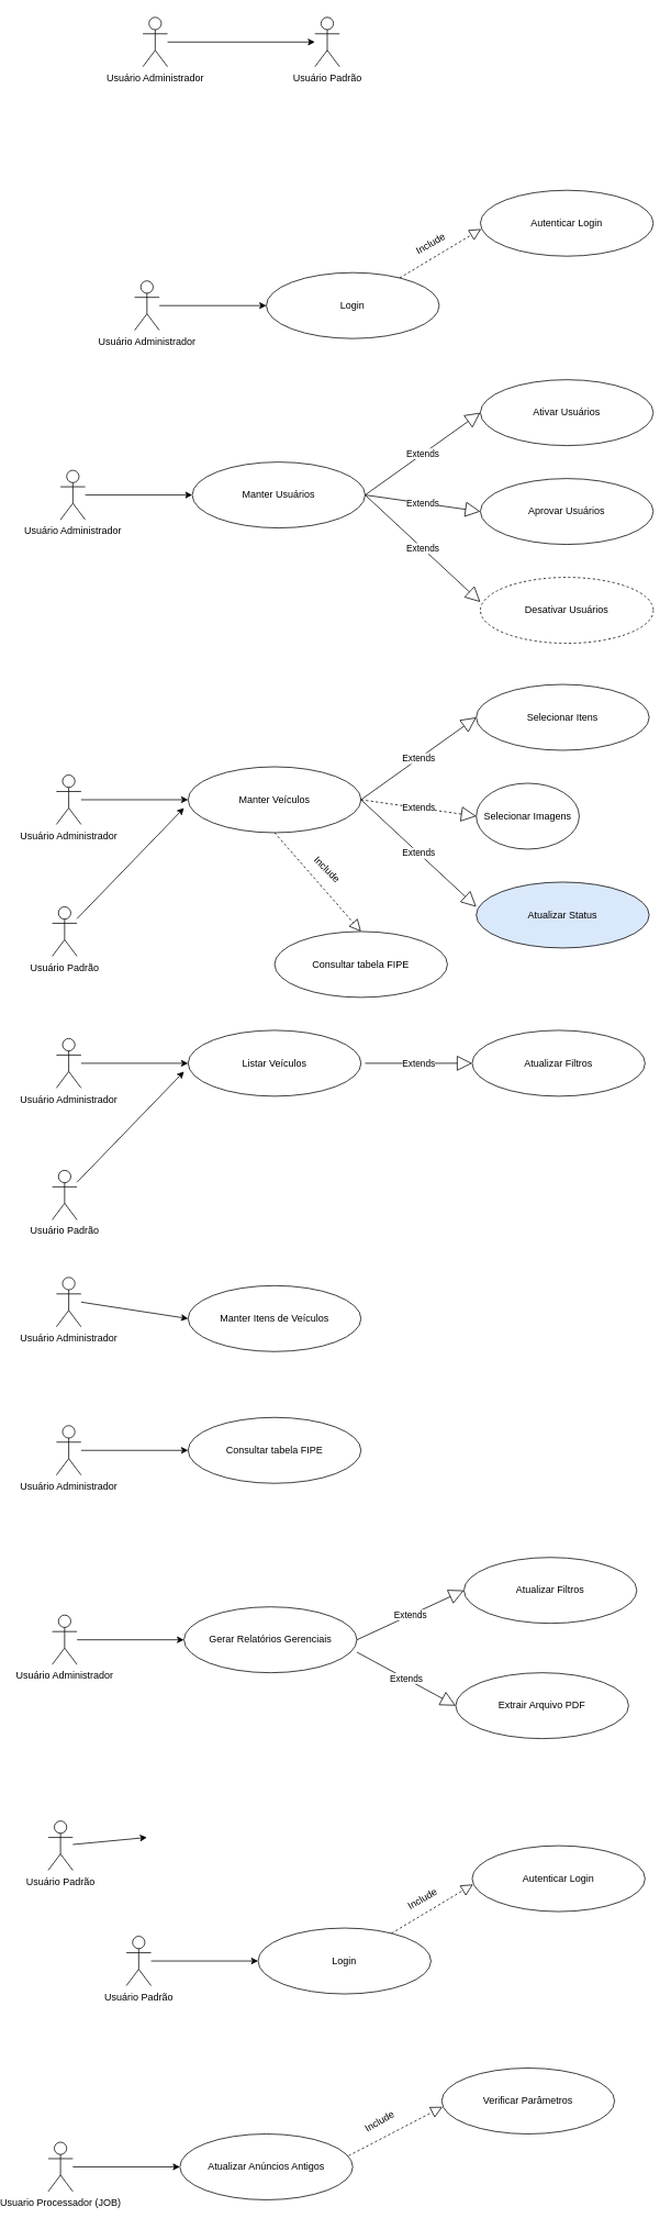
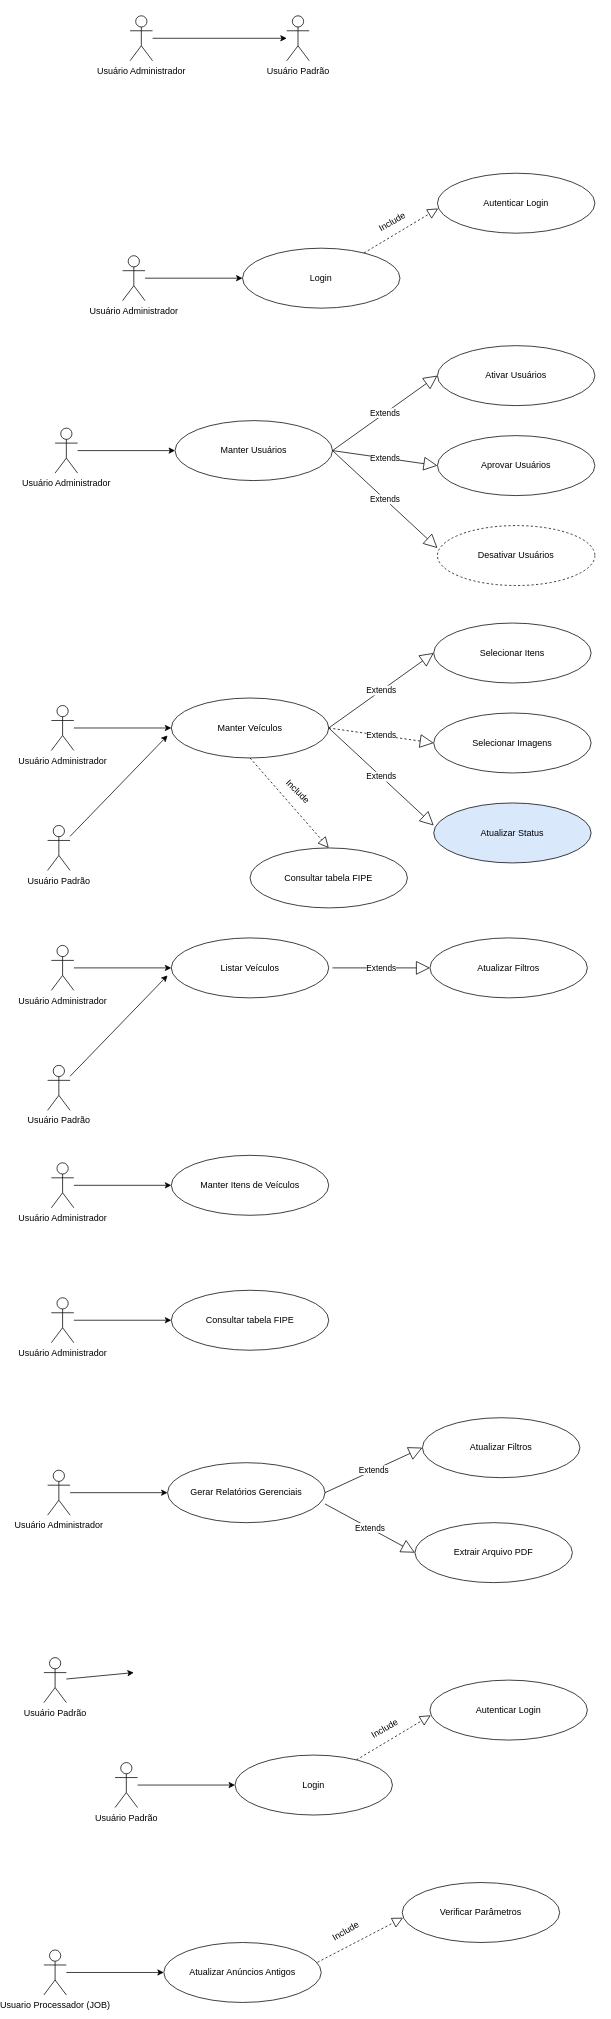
- <mxCell id="30" value="Selecionar Imagens" style="ellipse;whiteSpace=wrap;html=1;" vertex="1" parent="1"><mxGeometry x="540" y="950" width="125" height="80" as="geometry" /></mxCell>
+ <mxCell id="30" value="Selecionar Imagens" style="ellipse;whiteSpace=wrap;html=1;" vertex="1" parent="1"><mxGeometry x="540" y="950" width="210" height="80" as="geometry" /></mxCell>
- <mxCell id="45" value="Manter Itens de Veículos" style="ellipse;whiteSpace=wrap;html=1;" vertex="1" parent="1"><mxGeometry x="190" y="1560" width="210" height="80" as="geometry" /></mxCell>
+ <mxCell id="45" value="Manter Itens de Veículos" style="ellipse;whiteSpace=wrap;html=1;" vertex="1" parent="1"><mxGeometry x="190" y="1540" width="210" height="80" as="geometry" /></mxCell>
